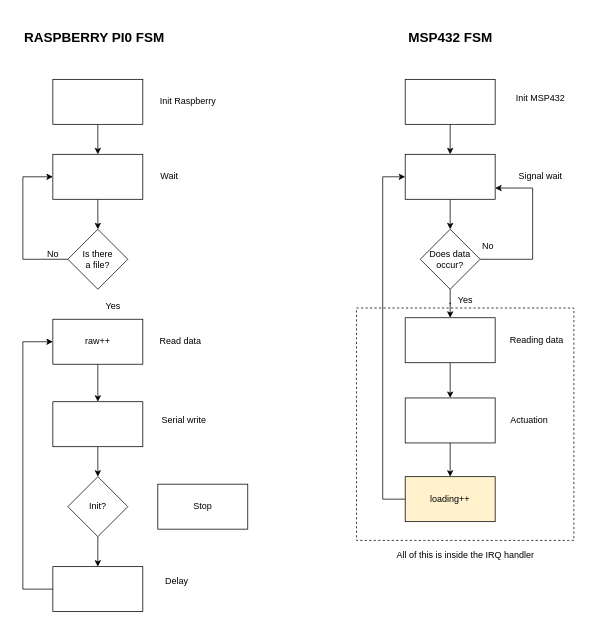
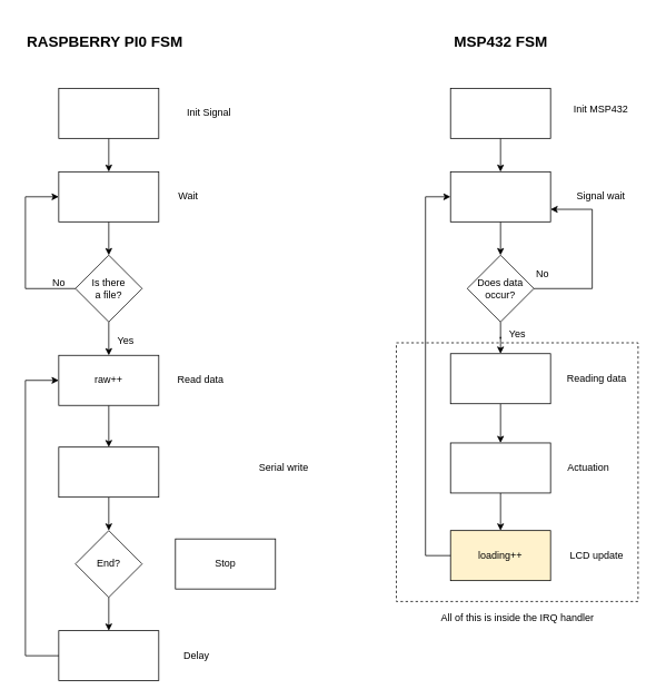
- <mxCell id="4" value="Init Raspberry" style="text;html=1;align=center;verticalAlign=middle;resizable=0;points=[];autosize=1;strokeColor=none;fillColor=none;" vertex="1" parent="1"><mxGeometry x="200" y="120" width="100" height="30" as="geometry" /></mxCell>
+ <mxCell id="4" value="Init Signal" style="text;html=1;align=center;verticalAlign=middle;resizable=0;points=[];autosize=1;strokeColor=none;fillColor=none;" vertex="1" parent="1"><mxGeometry x="200" y="120" width="100" height="30" as="geometry" /></mxCell>
+ <mxCell id="10" style="edgeStyle=orthogonalEdgeStyle;rounded=0;orthogonalLoop=1;jettySize=auto;html=1;entryX=0.5;entryY=0;entryDx=0;entryDy=0;" edge="1" parent="1" source="11" target="9"><mxGeometry relative="1" as="geometry" /></mxCell>
- <mxCell id="20" value="Serial write" style="text;html=1;strokeColor=none;fillColor=none;align=center;verticalAlign=middle;whiteSpace=wrap;rounded=0;" vertex="1" parent="1"><mxGeometry x="210" y="545" width="70" height="30" as="geometry" /></mxCell>
+ <mxCell id="20" value="Serial write" style="text;html=1;strokeColor=none;fillColor=none;align=center;verticalAlign=middle;whiteSpace=wrap;rounded=0;" vertex="1" parent="1"><mxGeometry x="305" y="545" width="70" height="30" as="geometry" /></mxCell>
+ <mxCell id="45" value="LCD update" style="text;html=1;align=center;verticalAlign=middle;resizable=0;points=[];autosize=1;strokeColor=none;fillColor=none;" vertex="1" parent="1"><mxGeometry x="670" y="650" width="90" height="30" as="geometry" /></mxCell>
- <mxCell id="22" value="Init?" style="rhombus;whiteSpace=wrap;html=1;rounded=0;" vertex="1" parent="1"><mxGeometry x="90" y="635" width="80" height="80" as="geometry" /></mxCell>
+ <mxCell id="22" value="End?" style="rhombus;whiteSpace=wrap;html=1;rounded=0;" vertex="1" parent="1"><mxGeometry x="90" y="635" width="80" height="80" as="geometry" /></mxCell>
- <mxCell id="25" value="Delay" style="text;html=1;align=center;verticalAlign=middle;resizable=0;points=[];autosize=1;strokeColor=none;fillColor=none;" vertex="1" parent="1"><mxGeometry x="210" y="760" width="50" height="30" as="geometry" /></mxCell>
+ <mxCell id="25" value="Delay" style="text;html=1;align=center;verticalAlign=middle;resizable=0;points=[];autosize=1;strokeColor=none;fillColor=none;" vertex="1" parent="1"><mxGeometry x="210" y="770" width="50" height="30" as="geometry" /></mxCell>
